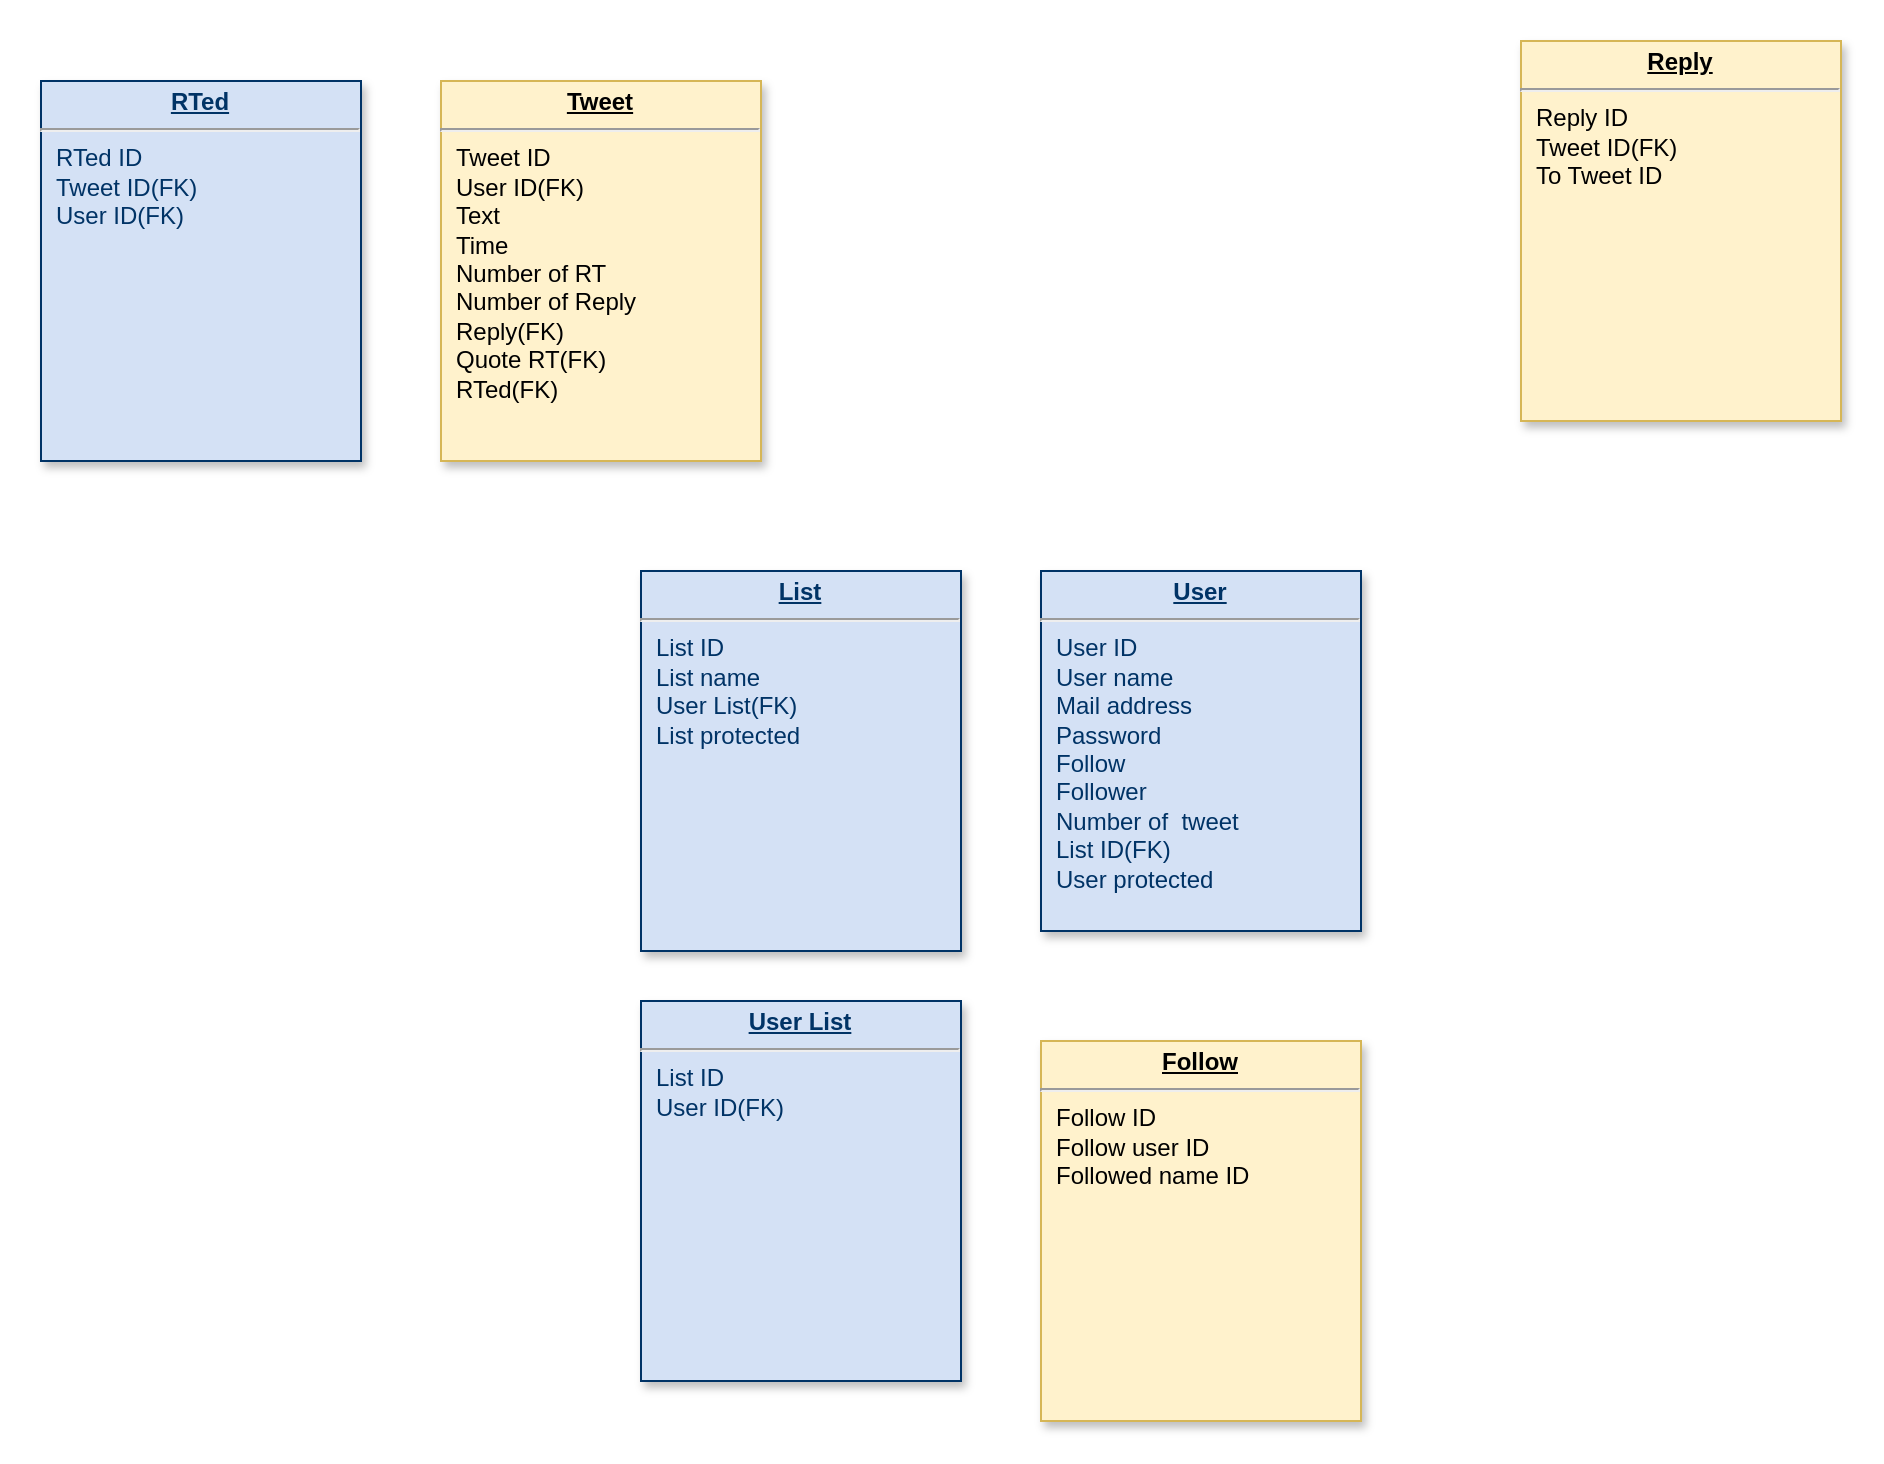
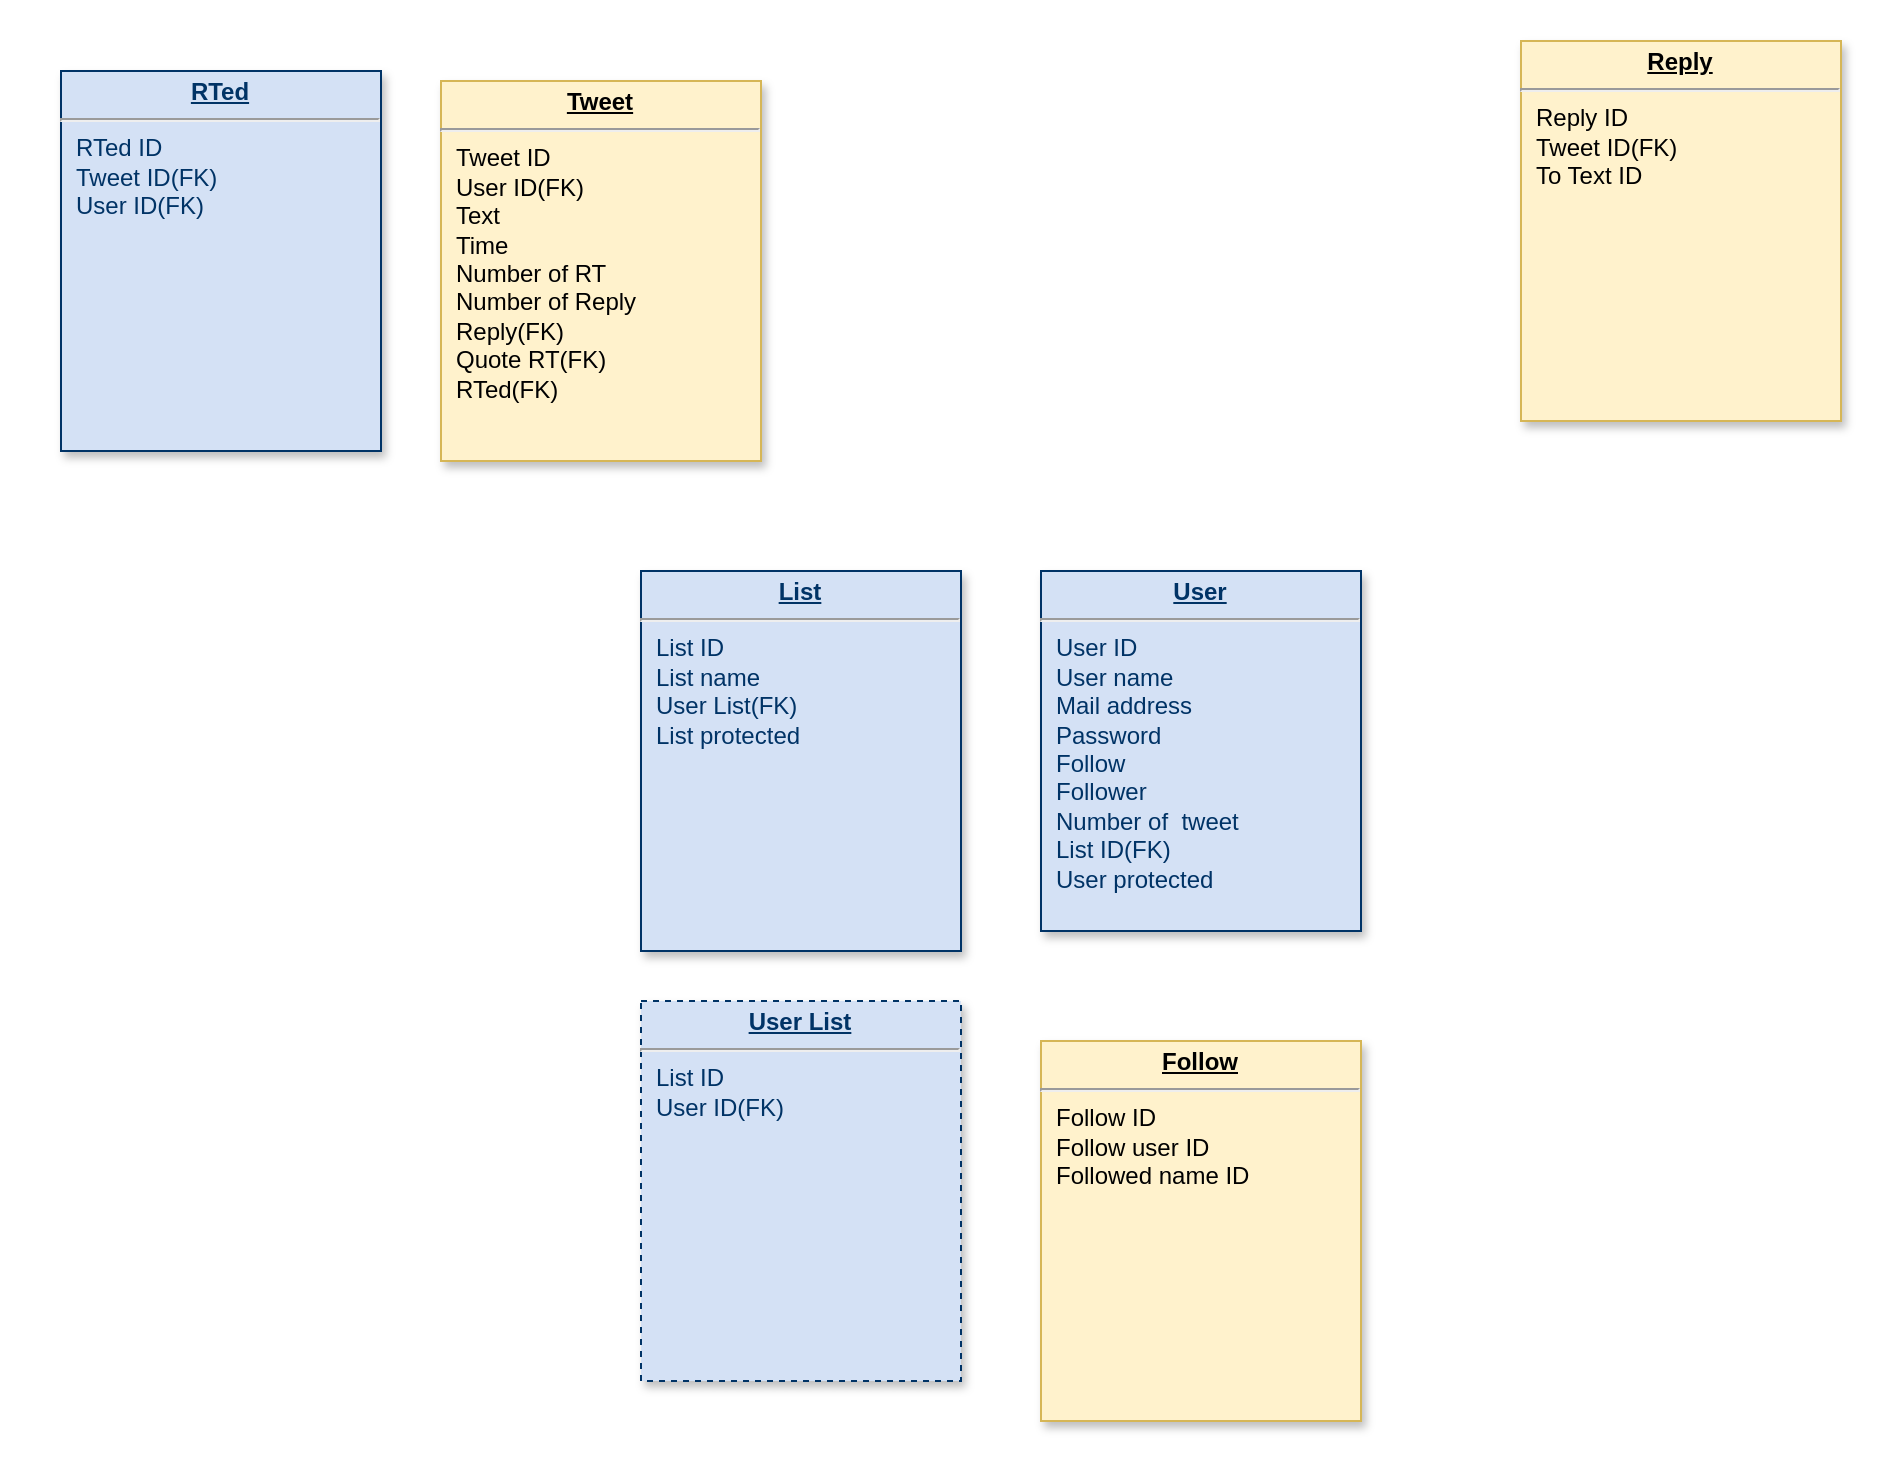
- <mxCell id="6" value="&lt;p style=&quot;margin: 0px ; margin-top: 4px ; text-align: center ; text-decoration: underline&quot;&gt;&lt;b&gt;Reply&lt;/b&gt;&lt;/p&gt;&lt;hr&gt;&lt;p style=&quot;margin: 0px ; margin-left: 8px&quot;&gt;Reply ID&lt;/p&gt;&lt;p style=&quot;margin: 0px ; margin-left: 8px&quot;&gt;Tweet ID(FK)&lt;/p&gt;&lt;p style=&quot;margin: 0px ; margin-left: 8px&quot;&gt;To Tweet ID&lt;/p&gt;" style="verticalAlign=top;align=left;overflow=fill;fontSize=12;fontFamily=Helvetica;html=1;strokeColor=#d6b656;shadow=1;fillColor=#fff2cc;" parent="1" vertex="1"><mxGeometry x="760" y="20" width="160" height="190" as="geometry" /></mxCell>
+ <mxCell id="6" value="&lt;p style=&quot;margin: 0px ; margin-top: 4px ; text-align: center ; text-decoration: underline&quot;&gt;&lt;b&gt;Reply&lt;/b&gt;&lt;/p&gt;&lt;hr&gt;&lt;p style=&quot;margin: 0px ; margin-left: 8px&quot;&gt;Reply ID&lt;/p&gt;&lt;p style=&quot;margin: 0px ; margin-left: 8px&quot;&gt;Tweet ID(FK)&lt;/p&gt;&lt;p style=&quot;margin: 0px ; margin-left: 8px&quot;&gt;To Text ID&lt;/p&gt;" style="verticalAlign=top;align=left;overflow=fill;fontSize=12;fontFamily=Helvetica;html=1;strokeColor=#d6b656;shadow=1;fillColor=#fff2cc;" parent="1" vertex="1"><mxGeometry x="760" y="20" width="160" height="190" as="geometry" /></mxCell>
- <mxCell id="7" value="&lt;p style=&quot;margin: 0px ; margin-top: 4px ; text-align: center ; text-decoration: underline&quot;&gt;&lt;b&gt;RTed&lt;/b&gt;&lt;/p&gt;&lt;hr&gt;&lt;p style=&quot;margin: 0px ; margin-left: 8px&quot;&gt;RTed ID&lt;/p&gt;&lt;p style=&quot;margin: 0px ; margin-left: 8px&quot;&gt;Tweet ID(FK)&lt;/p&gt;&lt;p style=&quot;margin: 0px ; margin-left: 8px&quot;&gt;User ID(FK)&lt;/p&gt;" style="verticalAlign=top;align=left;overflow=fill;fontSize=12;fontFamily=Helvetica;html=1;strokeColor=#003366;shadow=1;fillColor=#D4E1F5;fontColor=#003366" parent="1" vertex="1"><mxGeometry x="20" y="40" width="160" height="190" as="geometry" /></mxCell>
+ <mxCell id="7" value="&lt;p style=&quot;margin: 0px ; margin-top: 4px ; text-align: center ; text-decoration: underline&quot;&gt;&lt;b&gt;RTed&lt;/b&gt;&lt;/p&gt;&lt;hr&gt;&lt;p style=&quot;margin: 0px ; margin-left: 8px&quot;&gt;RTed ID&lt;/p&gt;&lt;p style=&quot;margin: 0px ; margin-left: 8px&quot;&gt;Tweet ID(FK)&lt;/p&gt;&lt;p style=&quot;margin: 0px ; margin-left: 8px&quot;&gt;User ID(FK)&lt;/p&gt;" style="verticalAlign=top;align=left;overflow=fill;fontSize=12;fontFamily=Helvetica;html=1;strokeColor=#003366;shadow=1;fillColor=#D4E1F5;fontColor=#003366" parent="1" vertex="1"><mxGeometry x="30" y="35" width="160" height="190" as="geometry" /></mxCell>
- <mxCell id="8" value="&lt;p style=&quot;margin: 0px ; margin-top: 4px ; text-align: center ; text-decoration: underline&quot;&gt;&lt;b&gt;User List&lt;/b&gt;&lt;/p&gt;&lt;hr&gt;&lt;p style=&quot;margin: 0px ; margin-left: 8px&quot;&gt;List ID&lt;/p&gt;&lt;p style=&quot;margin: 0px ; margin-left: 8px&quot;&gt;User ID(FK)&lt;/p&gt;" style="verticalAlign=top;align=left;overflow=fill;fontSize=12;fontFamily=Helvetica;html=1;strokeColor=#003366;shadow=1;fillColor=#D4E1F5;fontColor=#003366" vertex="1" parent="1"><mxGeometry x="320" y="500" width="160" height="190" as="geometry" /></mxCell>
+ <mxCell id="8" value="&lt;p style=&quot;margin: 0px ; margin-top: 4px ; text-align: center ; text-decoration: underline&quot;&gt;&lt;b&gt;User List&lt;/b&gt;&lt;/p&gt;&lt;hr&gt;&lt;p style=&quot;margin: 0px ; margin-left: 8px&quot;&gt;List ID&lt;/p&gt;&lt;p style=&quot;margin: 0px ; margin-left: 8px&quot;&gt;User ID(FK)&lt;/p&gt;" style="verticalAlign=top;align=left;overflow=fill;fontSize=12;fontFamily=Helvetica;html=1;strokeColor=#003366;shadow=1;fillColor=#D4E1F5;fontColor=#003366;dashed=1;" vertex="1" parent="1"><mxGeometry x="320" y="500" width="160" height="190" as="geometry" /></mxCell>
